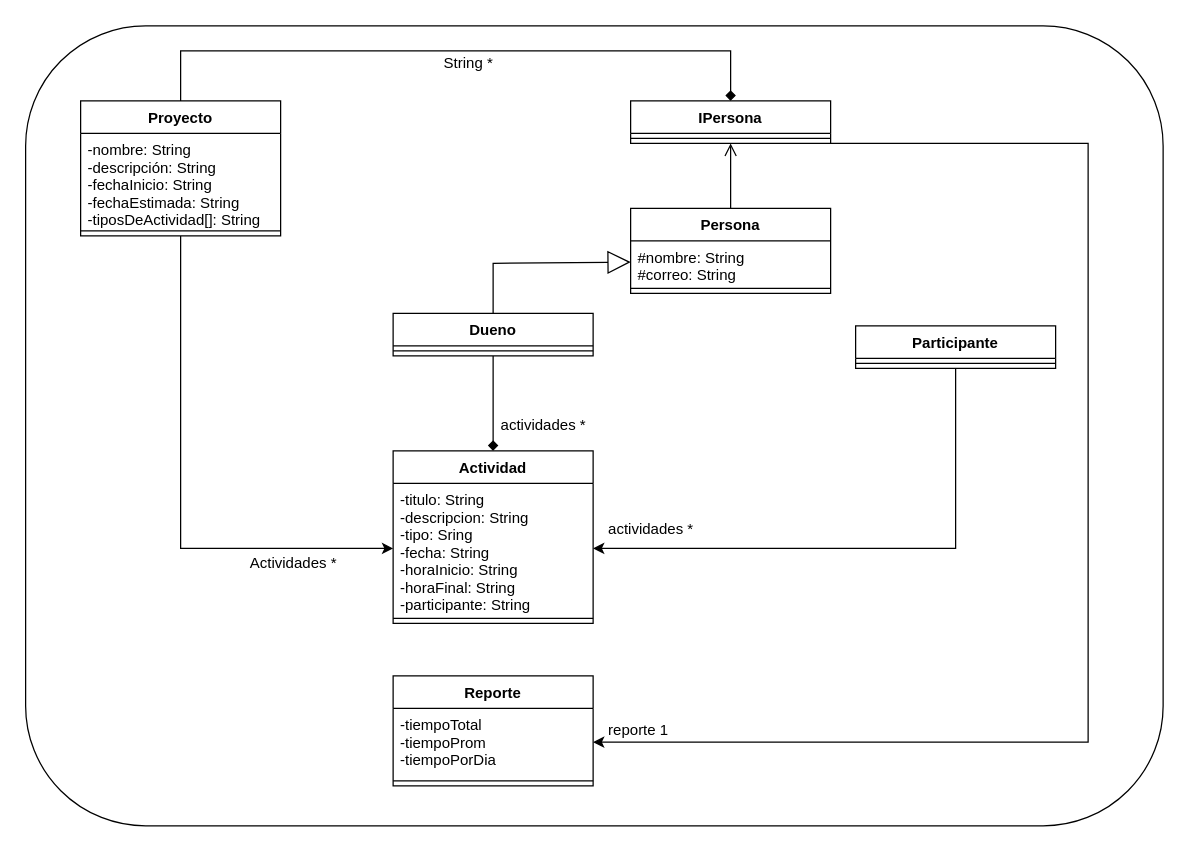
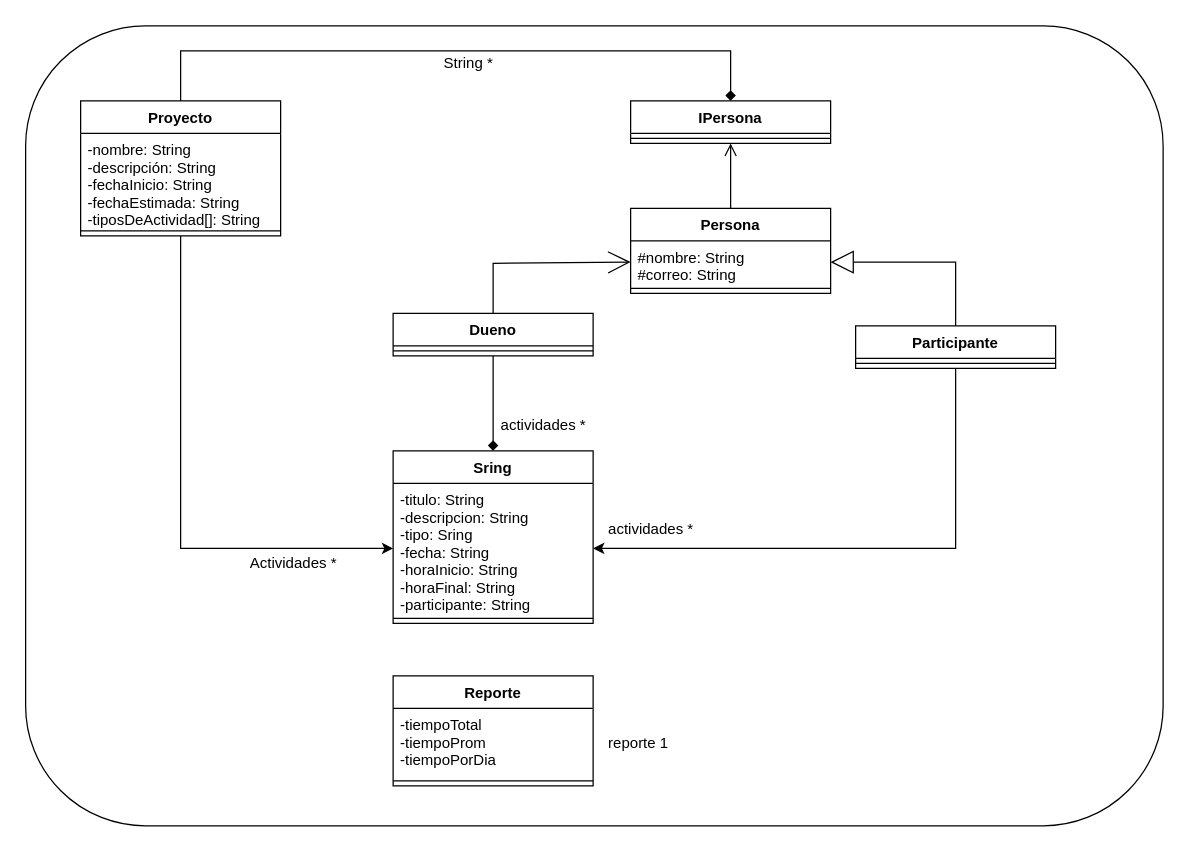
- <mxCell id="31" value="" style="endArrow=block;endSize=16;endFill=0;html=1;rounded=0;exitX=0.5;exitY=0;exitDx=0;exitDy=0;entryX=0;entryY=0.5;entryDx=0;entryDy=0;" edge="1" parent="1" source="12" target="29"><mxGeometry width="160" relative="1" as="geometry"><mxPoint x="370" y="320" as="sourcePoint" /><mxPoint x="530" y="320" as="targetPoint" /><Array as="points"><mxPoint x="394" y="210" /></Array></mxGeometry></mxCell>
+ <mxCell id="31" value="" style="endArrow=open;endSize=16;endFill=0;html=1;rounded=0;exitX=0.5;exitY=0;exitDx=0;exitDy=0;entryX=0;entryY=0.5;entryDx=0;entryDy=0;" edge="1" parent="1" source="12" target="29"><mxGeometry width="160" relative="1" as="geometry"><mxPoint x="370" y="320" as="sourcePoint" /><mxPoint x="530" y="320" as="targetPoint" /><Array as="points"><mxPoint x="394" y="210" /></Array></mxGeometry></mxCell>
+ <mxCell id="32" value="" style="endArrow=block;endSize=16;endFill=0;html=1;rounded=0;exitX=0.5;exitY=0;exitDx=0;exitDy=0;entryX=1;entryY=0.5;entryDx=0;entryDy=0;" edge="1" parent="1" source="15" target="29"><mxGeometry width="160" relative="1" as="geometry"><mxPoint x="709" y="241" as="sourcePoint" /><mxPoint x="819" y="200" as="targetPoint" /><Array as="points"><mxPoint x="764" y="209" /></Array></mxGeometry></mxCell>
- <mxCell id="17" value="Actividad" style="swimlane;fontStyle=1;align=center;verticalAlign=top;childLayout=stackLayout;horizontal=1;startSize=26;horizontalStack=0;resizeParent=1;resizeParentMax=0;resizeLast=0;collapsible=1;marginBottom=0;" parent="1" vertex="1"><mxGeometry x="314" y="360" width="160" height="138" as="geometry" /></mxCell>
+ <mxCell id="17" value="Sring" style="swimlane;fontStyle=1;align=center;verticalAlign=top;childLayout=stackLayout;horizontal=1;startSize=26;horizontalStack=0;resizeParent=1;resizeParentMax=0;resizeLast=0;collapsible=1;marginBottom=0;" parent="1" vertex="1"><mxGeometry x="314" y="360" width="160" height="138" as="geometry" /></mxCell>
- <mxCell id="8" style="edgeStyle=orthogonalEdgeStyle;rounded=0;orthogonalLoop=1;jettySize=auto;html=1;entryX=1;entryY=0.5;entryDx=0;entryDy=0;" parent="1" source="9" target="24" edge="1"><mxGeometry relative="1" as="geometry"><Array as="points"><mxPoint x="870" y="114" /><mxPoint x="870" y="593" /></Array></mxGeometry></mxCell>
- <mxCell id="26" value="reporte 1" style="text;html=1;align=center;verticalAlign=middle;resizable=0;points=[];autosize=1;strokeColor=none;fillColor=none;" parent="1" vertex="1"><mxGeometry x="480" y="574" width="60" height="20" as="geometry" /></mxCell>
+ <mxCell id="26" value="reporte 1" style="text;html=1;align=center;verticalAlign=middle;resizable=0;points=[];autosize=1;strokeColor=none;fillColor=none;" parent="1" vertex="1"><mxGeometry x="480" y="584" width="60" height="20" as="geometry" /></mxCell>
